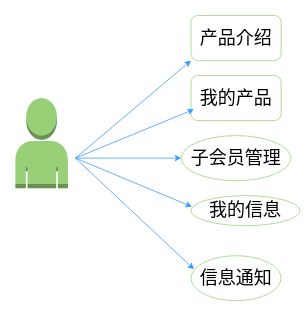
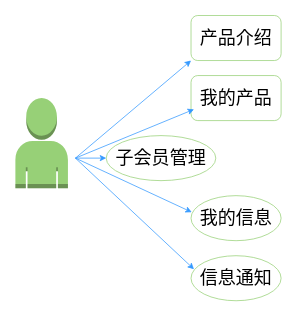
- <mxCell id="5" value="&lt;span style=&quot;font-size: 24px;&quot;&gt;子会员管理&lt;/span&gt;" style="ellipse;whiteSpace=wrap;html=1;fillColor=none;strokeColor=#97D077;" vertex="1" parent="1"><mxGeometry x="241" y="180" width="146" height="60" as="geometry" /></mxCell>
+ <mxCell id="5" value="&lt;span style=&quot;font-size: 24px;&quot;&gt;子会员管理&lt;/span&gt;" style="ellipse;whiteSpace=wrap;html=1;fillColor=none;strokeColor=#97D077;" vertex="1" parent="1"><mxGeometry x="141" y="180" width="146" height="60" as="geometry" /></mxCell>
- <mxCell id="6" value="&lt;span style=&quot;font-size: 24px;&quot;&gt;我的信息&lt;/span&gt;" style="ellipse;whiteSpace=wrap;html=1;fillColor=none;strokeColor=#97D077;" vertex="1" parent="1"><mxGeometry x="254" y="260" width="145" height="40" as="geometry" /></mxCell>
+ <mxCell id="6" value="&lt;span style=&quot;font-size: 24px;&quot;&gt;我的信息&lt;/span&gt;" style="ellipse;whiteSpace=wrap;html=1;fillColor=none;strokeColor=#97D077;" vertex="1" parent="1"><mxGeometry x="254" y="260" width="120" height="60" as="geometry" /></mxCell>
